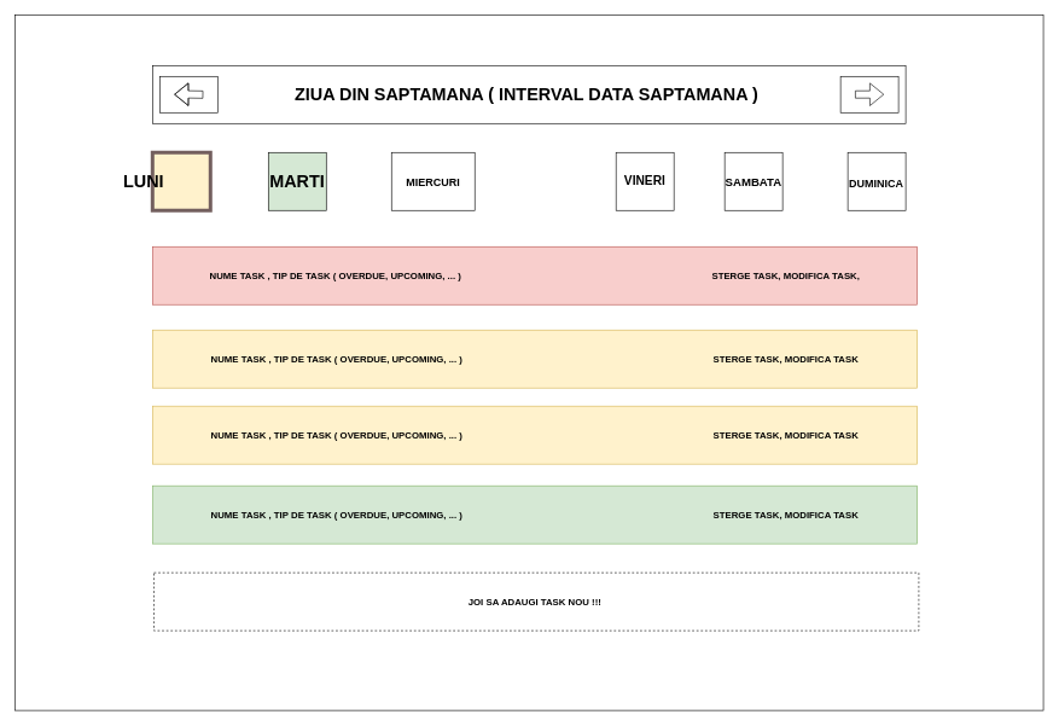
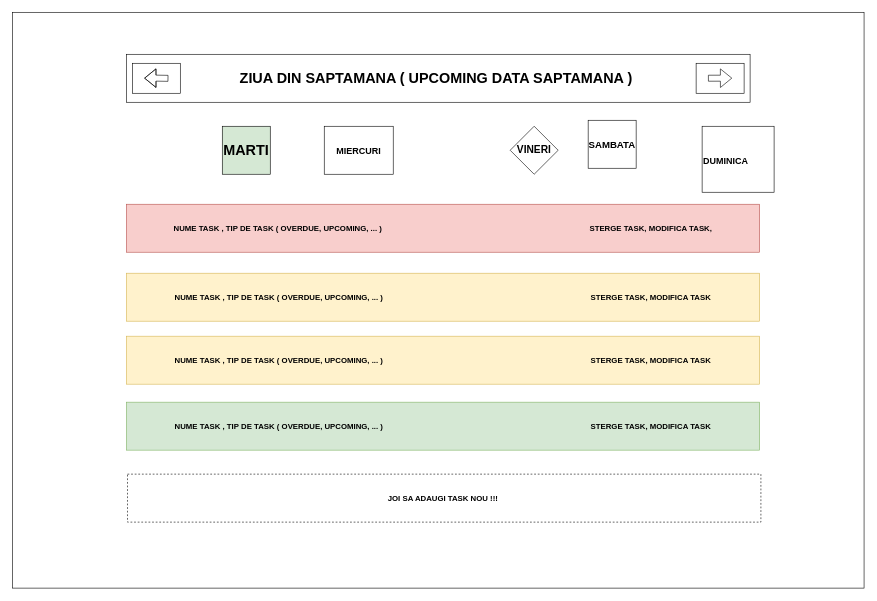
- <mxCell id="3" value="&lt;h1&gt;ZIUA DIN SAPTAMANA ( INTERVAL DATA SAPTAMANA )&amp;nbsp;&lt;/h1&gt;" style="rounded=0;whiteSpace=wrap;html=1;" vertex="1" parent="1"><mxGeometry x="210" y="90" width="1040" height="80" as="geometry" /></mxCell>
+ <mxCell id="3" value="&lt;h1&gt;ZIUA DIN SAPTAMANA ( UPCOMING DATA SAPTAMANA )&amp;nbsp;&lt;/h1&gt;" style="rounded=0;whiteSpace=wrap;html=1;" vertex="1" parent="1"><mxGeometry x="210" y="90" width="1040" height="80" as="geometry" /></mxCell>
- <mxCell id="9" value="&lt;h1&gt;LUNI&lt;span style=&quot;white-space: pre;&quot;&gt;&#09;&lt;/span&gt;&lt;span style=&quot;white-space: pre;&quot;&gt;&#09;&lt;/span&gt;&lt;/h1&gt;" style="whiteSpace=wrap;html=1;aspect=fixed;fillColor=#fff2cc;strokeColor=#735f5e;strokeWidth=5;" vertex="1" parent="1"><mxGeometry x="210" y="210" width="80" height="80" as="geometry" /></mxCell>
- <mxCell id="6" value="VINERI" style="whiteSpace=wrap;html=1;aspect=fixed;fontStyle=1;fontSize=17;" vertex="1" parent="1"><mxGeometry x="850" y="210" width="80" height="80" as="geometry" /></mxCell>
+ <mxCell id="6" value="VINERI" style="rhombus;whiteSpace=wrap;html=1;aspect=fixed;fontStyle=1;fontSize=17;" vertex="1" parent="1"><mxGeometry x="850" y="210" width="80" height="80" as="geometry" /></mxCell>
- <mxCell id="7" value="SAMBATA" style="whiteSpace=wrap;html=1;aspect=fixed;fontSize=16;fontStyle=1" vertex="1" parent="1"><mxGeometry x="1000" y="210" width="80" height="80" as="geometry" /></mxCell>
+ <mxCell id="7" value="SAMBATA" style="whiteSpace=wrap;html=1;aspect=fixed;fontSize=16;fontStyle=1" vertex="1" parent="1"><mxGeometry x="980" y="200" width="80" height="80" as="geometry" /></mxCell>
- <mxCell id="8" value="&lt;h1 style=&quot;&quot;&gt;&lt;font style=&quot;font-size: 15px;&quot;&gt;DUMINICA&lt;/font&gt;&lt;/h1&gt;" style="whiteSpace=wrap;html=1;aspect=fixed;align=left;" vertex="1" parent="1"><mxGeometry x="1170" y="210" width="80" height="80" as="geometry" /></mxCell>
+ <mxCell id="8" value="&lt;h1 style=&quot;&quot;&gt;&lt;font style=&quot;font-size: 15px;&quot;&gt;DUMINICA&lt;/font&gt;&lt;/h1&gt;" style="whiteSpace=wrap;html=1;aspect=fixed;align=left;" vertex="1" parent="1"><mxGeometry x="1170" y="210" width="120" height="110" as="geometry" /></mxCell>
